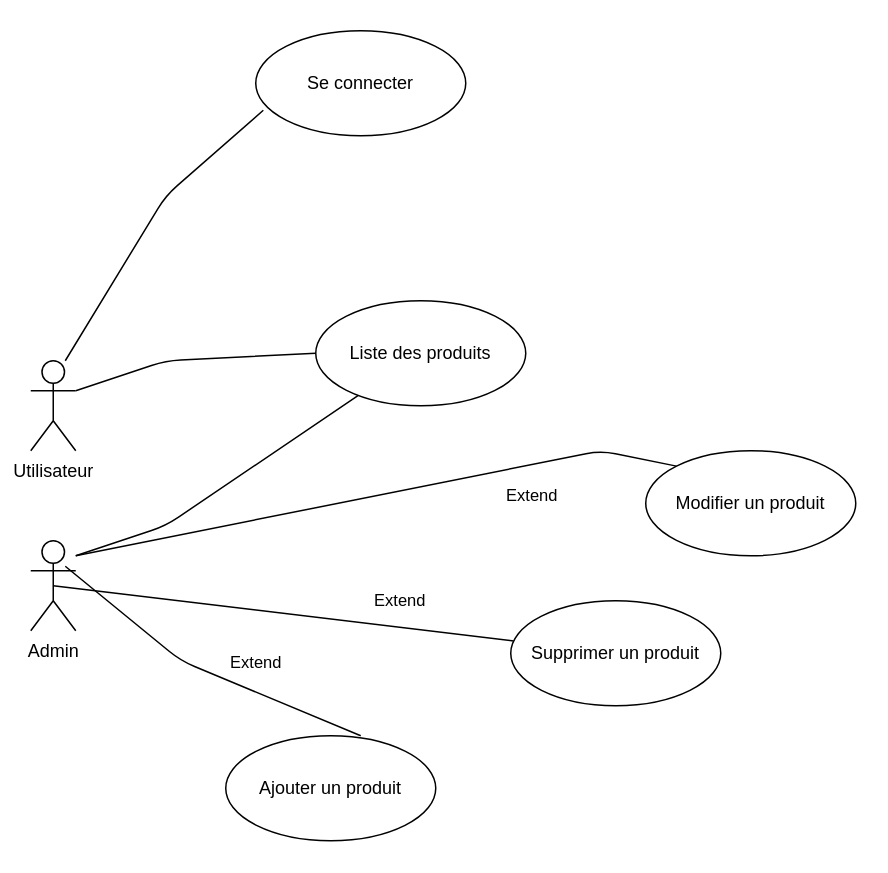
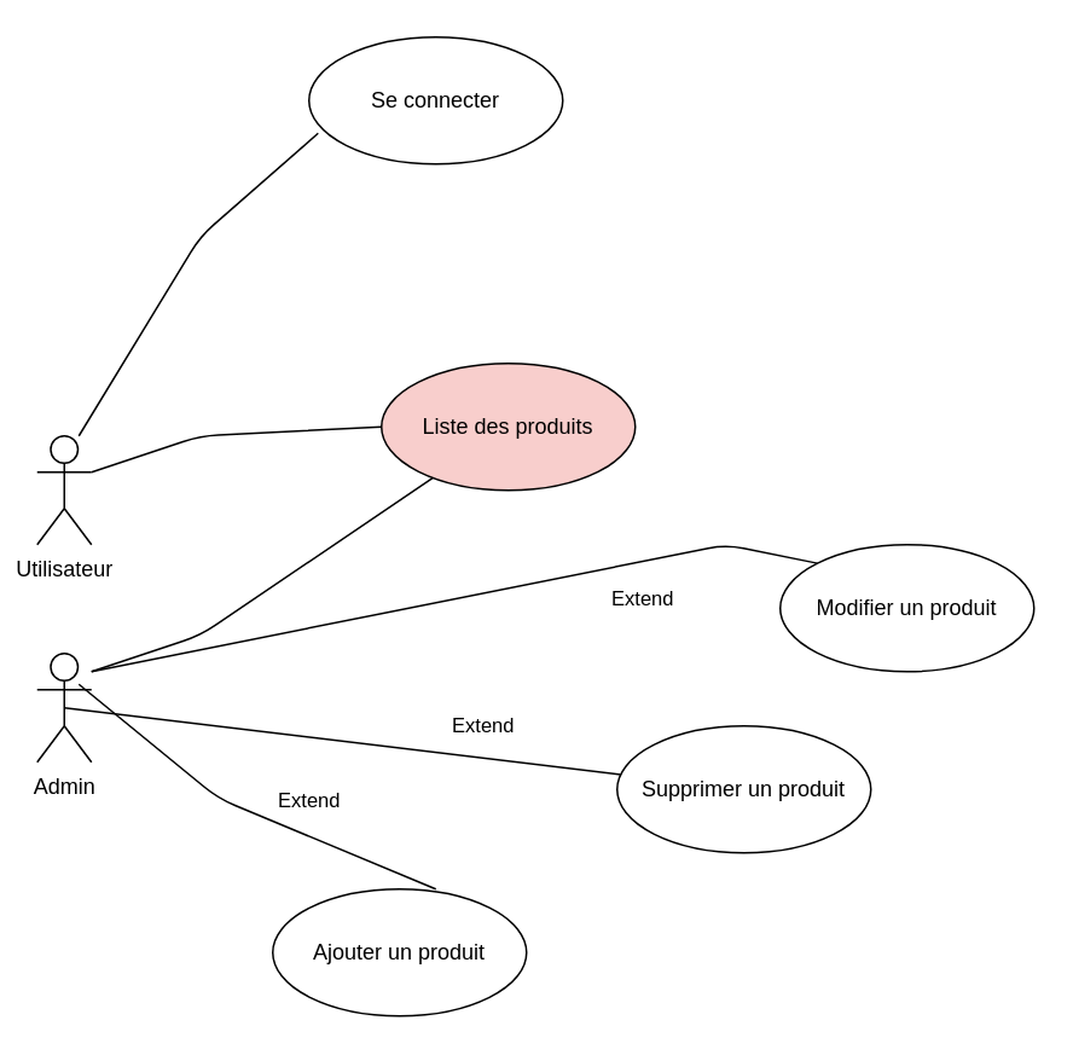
- <mxCell id="3" value="Liste des produits" style="ellipse;whiteSpace=wrap;html=1;" parent="1" vertex="1"><mxGeometry x="210" y="200" width="140" height="70" as="geometry" /></mxCell>
+ <mxCell id="3" value="Liste des produits" style="ellipse;whiteSpace=wrap;html=1;fillColor=#f8cecc;" parent="1" vertex="1"><mxGeometry x="210" y="200" width="140" height="70" as="geometry" /></mxCell>
